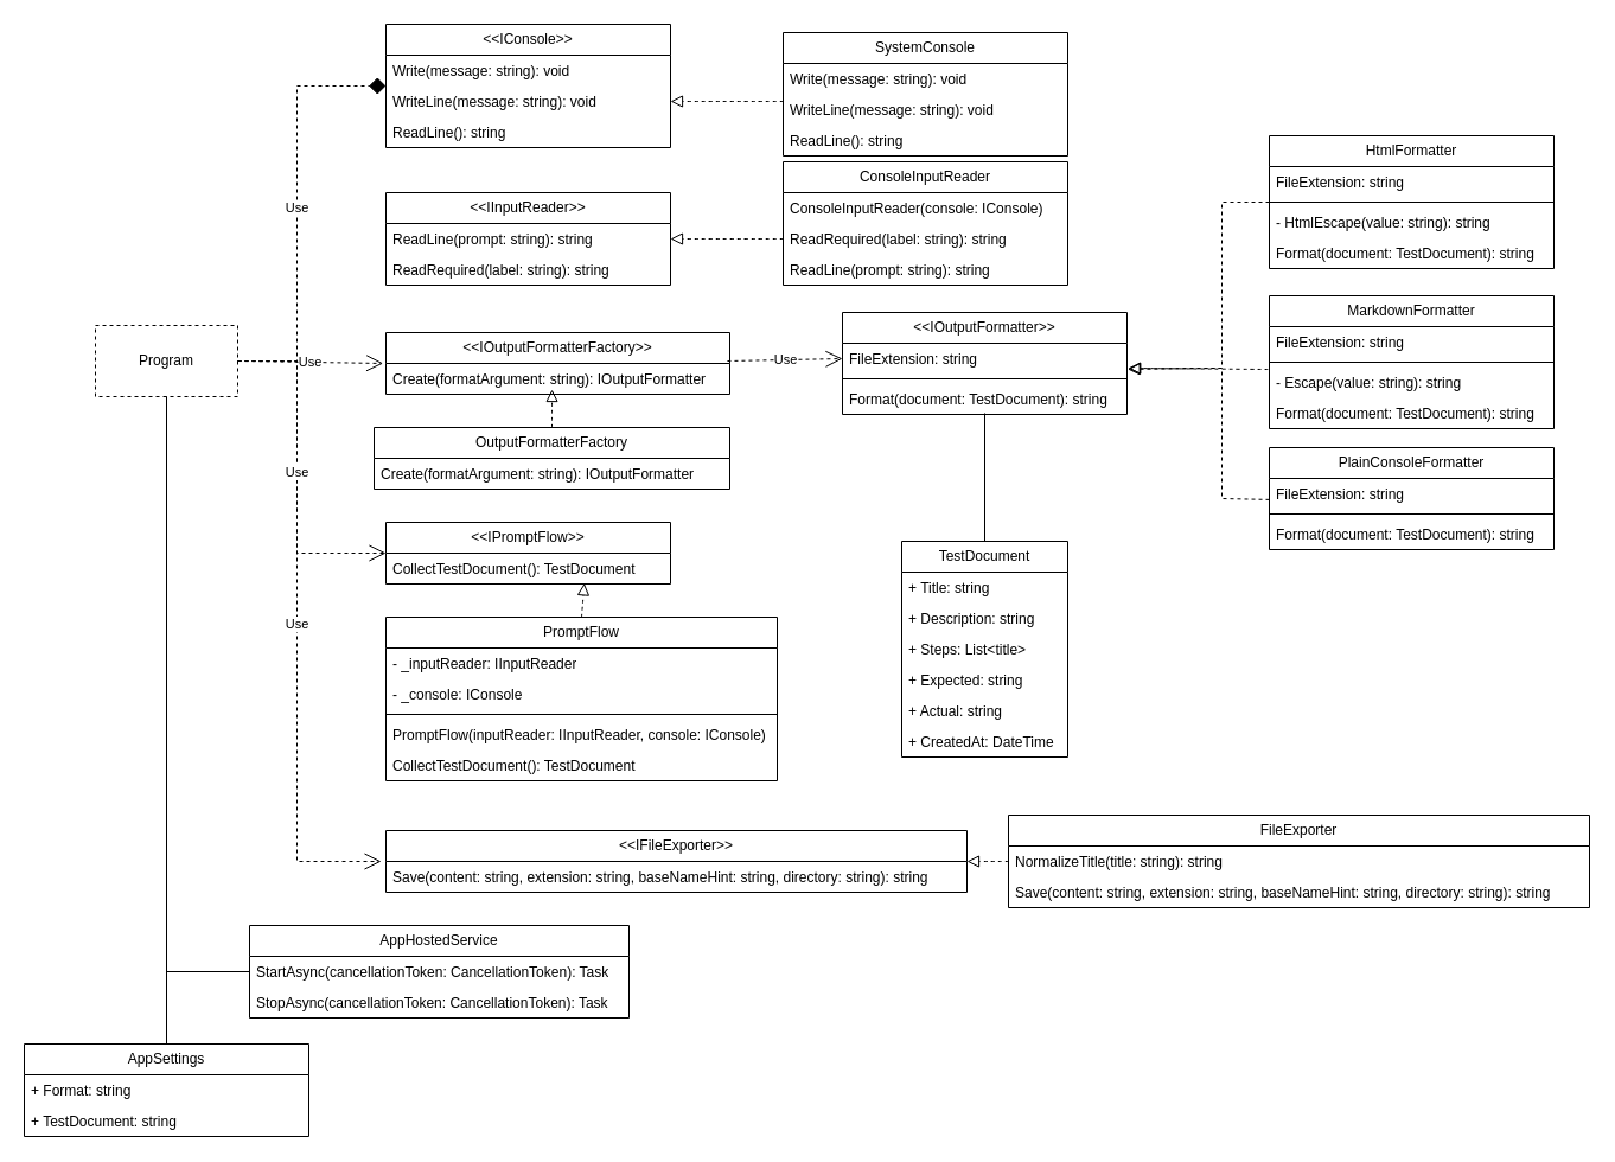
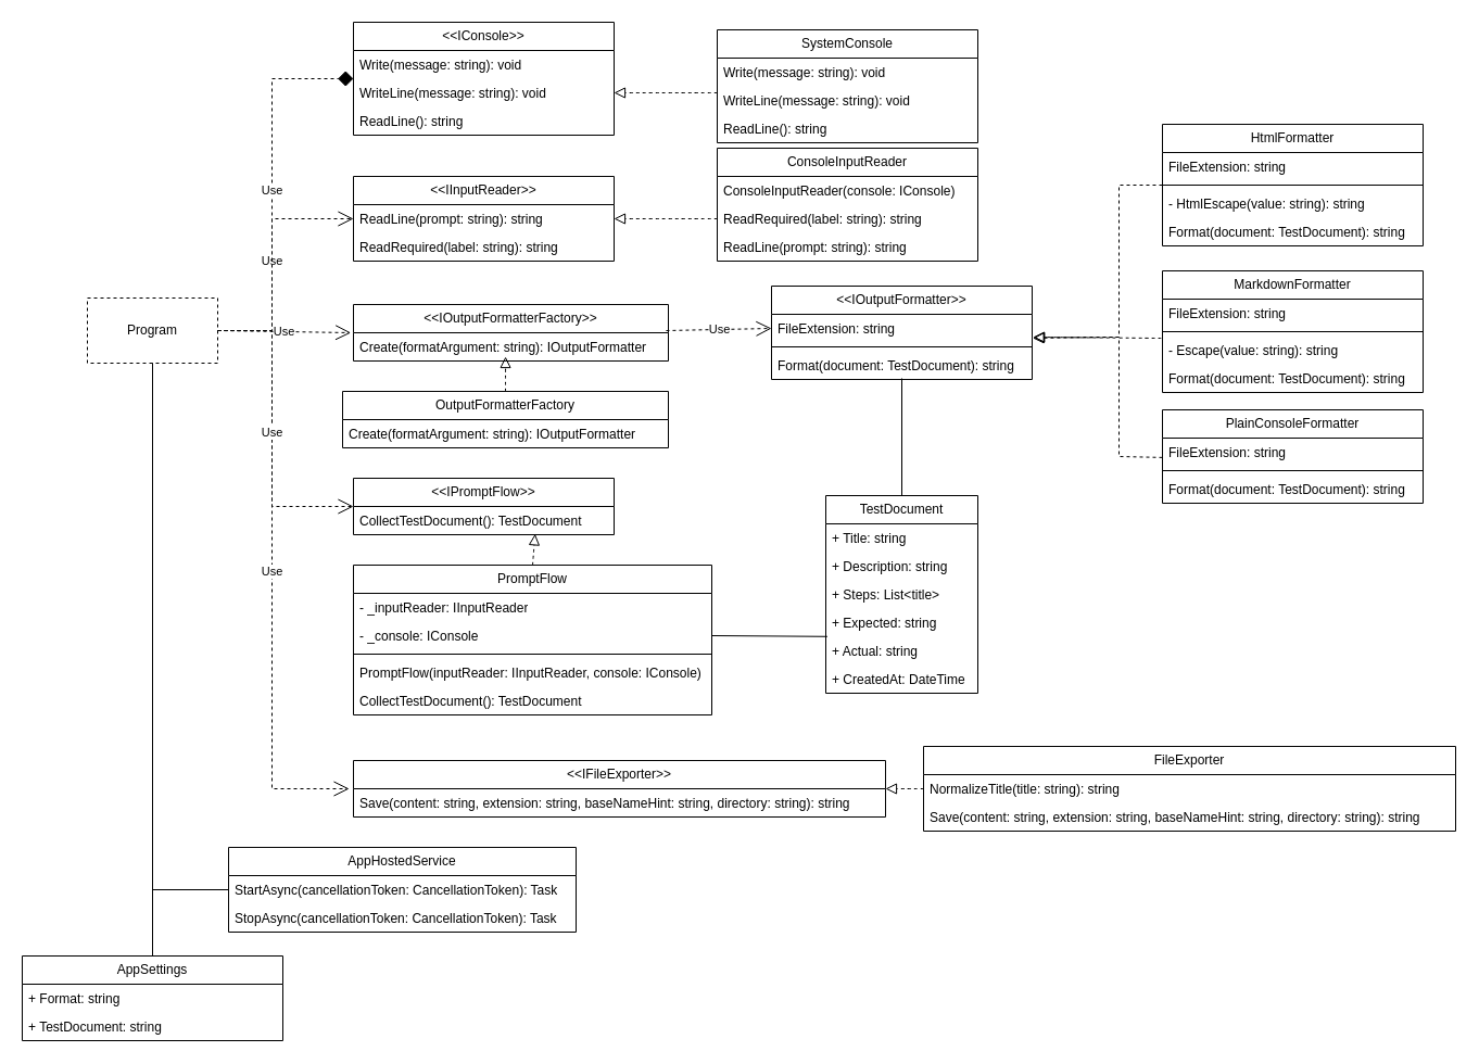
+ <mxCell id="19" value="Use" style="endArrow=open;endSize=12;dashed=1;html=1;rounded=0;entryX=0;entryY=0.5;entryDx=0;entryDy=0;exitX=1;exitY=0.5;exitDx=0;exitDy=0;" edge="1" parent="1" source="2" target="9"><mxGeometry width="160" relative="1" as="geometry"><mxPoint x="200" y="270" as="sourcePoint" /><mxPoint x="298" y="508" as="targetPoint" /><Array as="points"><mxPoint x="250" y="304" /><mxPoint x="250" y="201" /></Array></mxGeometry></mxCell>
+ <mxCell id="83" value="" style="endArrow=none;html=1;rounded=0;entryX=0.01;entryY=-0.008;entryDx=0;entryDy=0;exitX=1;exitY=0.5;exitDx=0;exitDy=0;entryPerimeter=0;" edge="1" parent="1" source="43" target="79"><mxGeometry relative="1" as="geometry"><mxPoint x="900" y="560" as="sourcePoint" /><mxPoint x="900" y="687" as="targetPoint" /></mxGeometry></mxCell>
